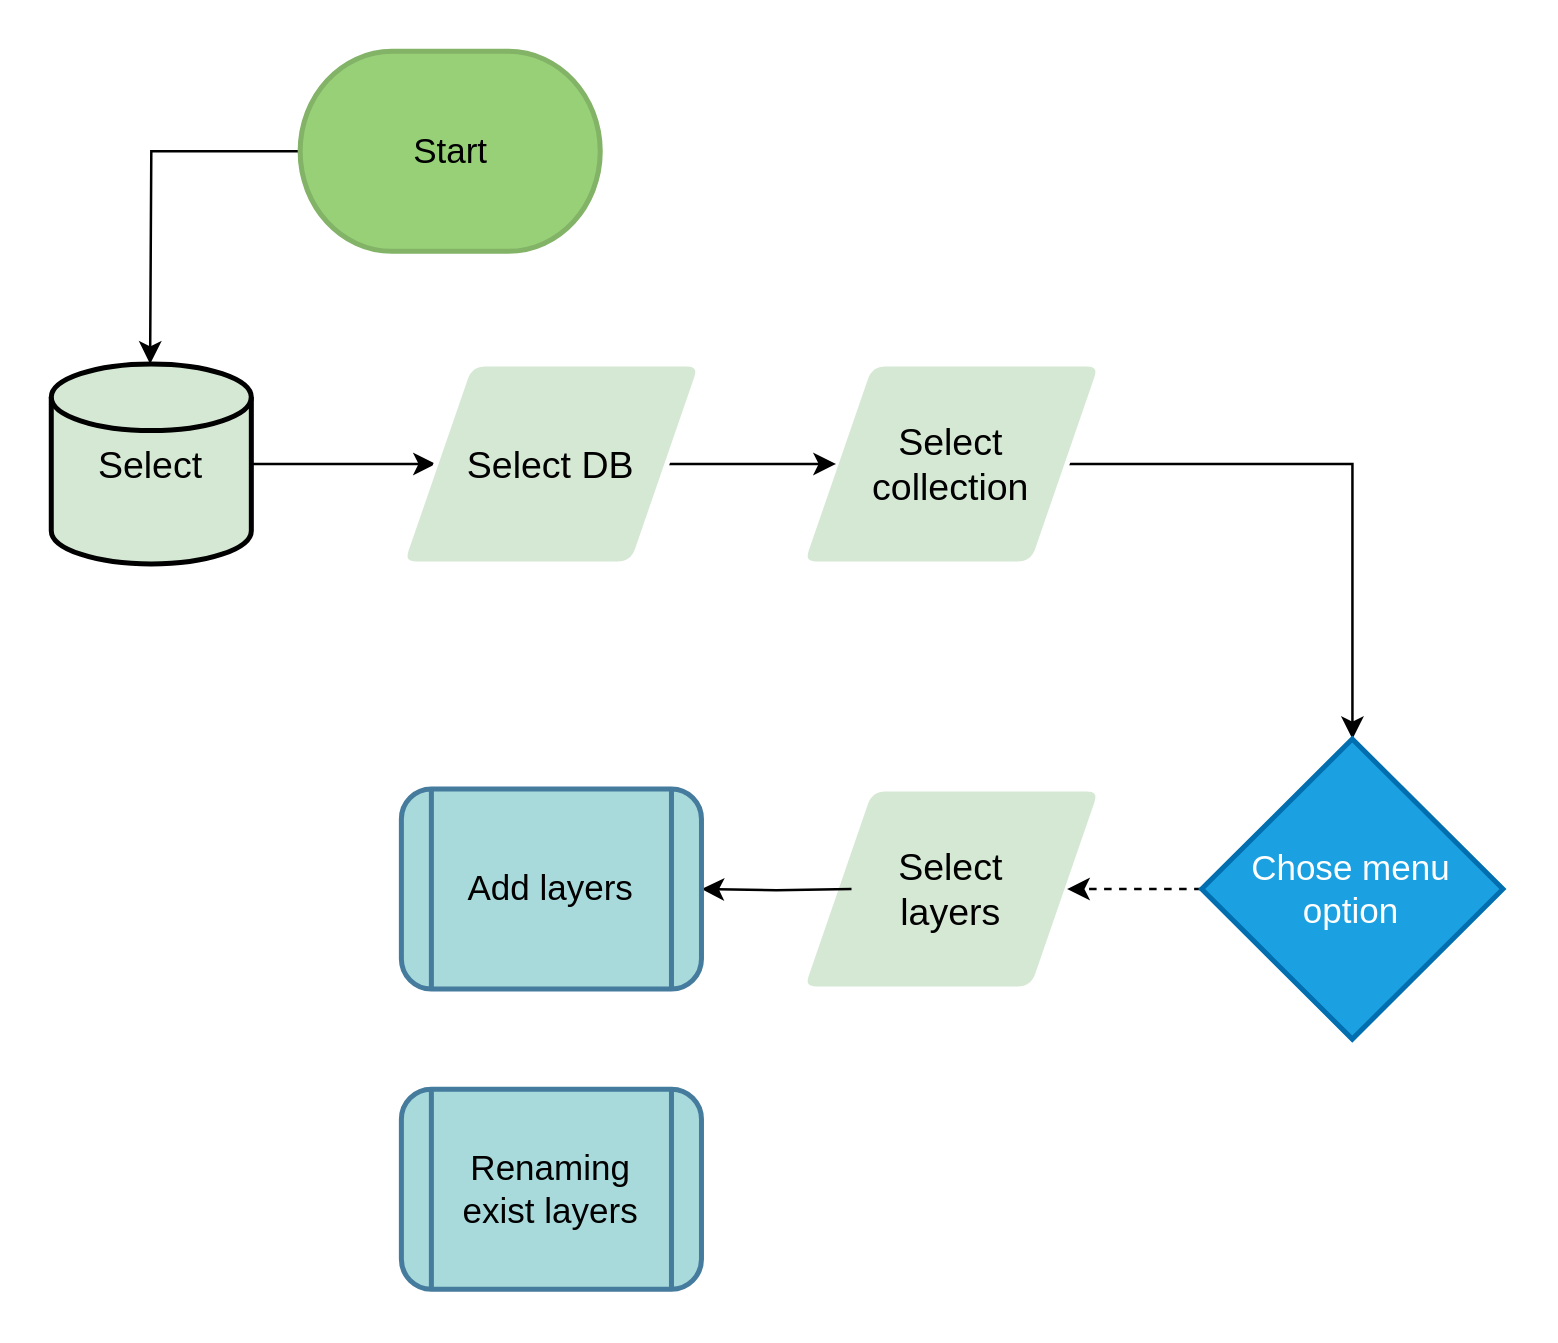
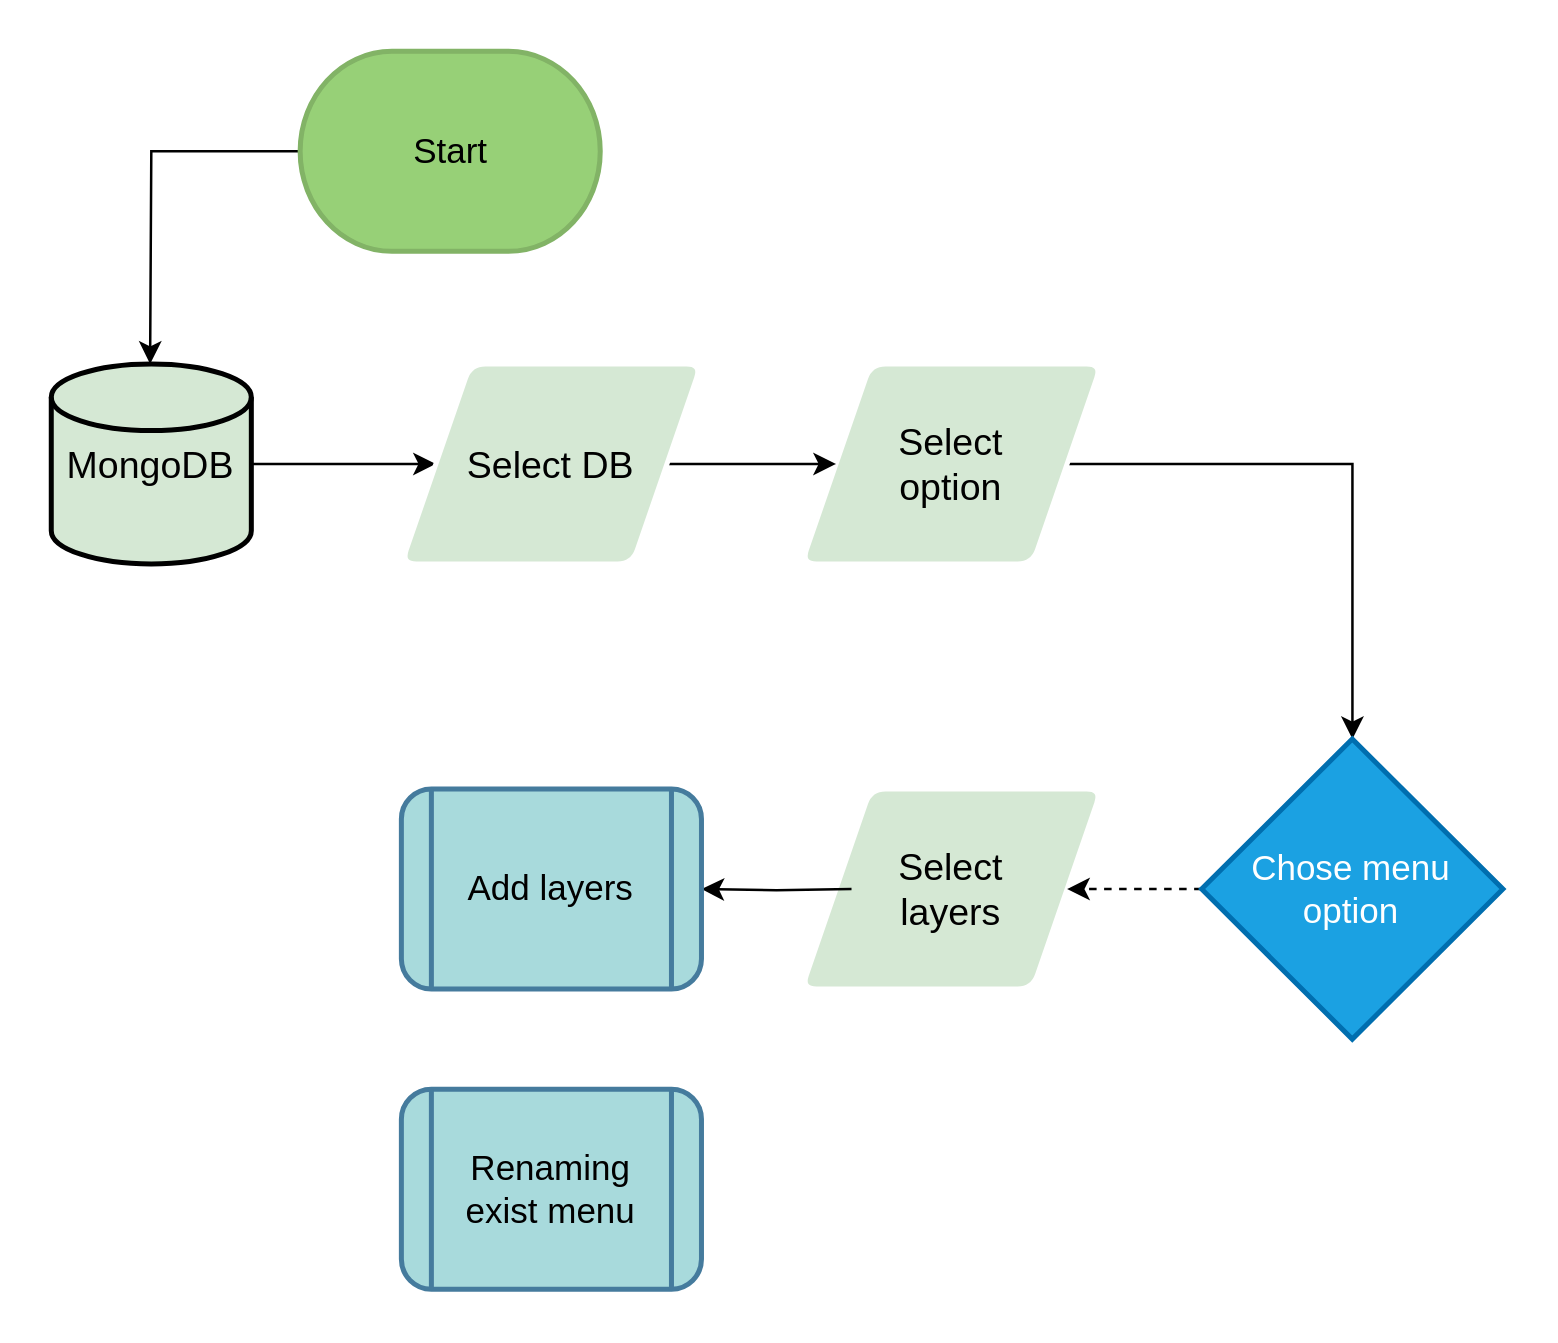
- <mxCell id="12" value="&lt;font color=&quot;#000000&quot; style=&quot;font-size: 15px&quot;&gt;Select&lt;/font&gt;" style="strokeWidth=2;html=1;shape=mxgraph.flowchart.database;whiteSpace=wrap;fillColor=#D5E8D4;" vertex="1" parent="1"><mxGeometry x="20" y="145" width="80" height="80" as="geometry" /></mxCell>
+ <mxCell id="12" value="&lt;font color=&quot;#000000&quot; style=&quot;font-size: 15px&quot;&gt;MongoDB&lt;/font&gt;" style="strokeWidth=2;html=1;shape=mxgraph.flowchart.database;whiteSpace=wrap;fillColor=#D5E8D4;" vertex="1" parent="1"><mxGeometry x="20" y="145" width="80" height="80" as="geometry" /></mxCell>
- <mxCell id="5" value="&lt;font color=&quot;#000000&quot; style=&quot;font-size: 15px&quot;&gt;Select &lt;br&gt;collection&lt;br&gt;&lt;/font&gt;" style="shape=parallelogram;html=1;strokeWidth=2;perimeter=parallelogramPerimeter;whiteSpace=wrap;rounded=1;arcSize=12;size=0.23;fontColor=#ffffff;perimeterSpacing=0;strokeColor=#FFFFFF;fillColor=#D5E8D4;" vertex="1" parent="1"><mxGeometry x="320" y="145" width="120" height="80" as="geometry" /></mxCell>
+ <mxCell id="5" value="&lt;font color=&quot;#000000&quot; style=&quot;font-size: 15px&quot;&gt;Select &lt;br&gt;option&lt;br&gt;&lt;/font&gt;" style="shape=parallelogram;html=1;strokeWidth=2;perimeter=parallelogramPerimeter;whiteSpace=wrap;rounded=1;arcSize=12;size=0.23;fontColor=#ffffff;perimeterSpacing=0;strokeColor=#FFFFFF;fillColor=#D5E8D4;" vertex="1" parent="1"><mxGeometry x="320" y="145" width="120" height="80" as="geometry" /></mxCell>
- <mxCell id="15" value="&lt;font style=&quot;font-size: 14px&quot;&gt;Renaming exist layers&lt;br&gt;&lt;/font&gt;" style="shape=process;whiteSpace=wrap;html=1;backgroundOutline=1;rounded=1;sketch=0;strokeColor=#457B9D;fillColor=#A8DADC;strokeWidth=2;dropTarget=0;fontColor=#000000;" vertex="1" parent="1"><mxGeometry x="160" y="435" width="120" height="80" as="geometry" /></mxCell>
+ <mxCell id="15" value="&lt;font style=&quot;font-size: 14px&quot;&gt;Renaming exist menu&lt;br&gt;&lt;/font&gt;" style="shape=process;whiteSpace=wrap;html=1;backgroundOutline=1;rounded=1;sketch=0;strokeColor=#457B9D;fillColor=#A8DADC;strokeWidth=2;dropTarget=0;fontColor=#000000;" vertex="1" parent="1"><mxGeometry x="160" y="435" width="120" height="80" as="geometry" /></mxCell>
